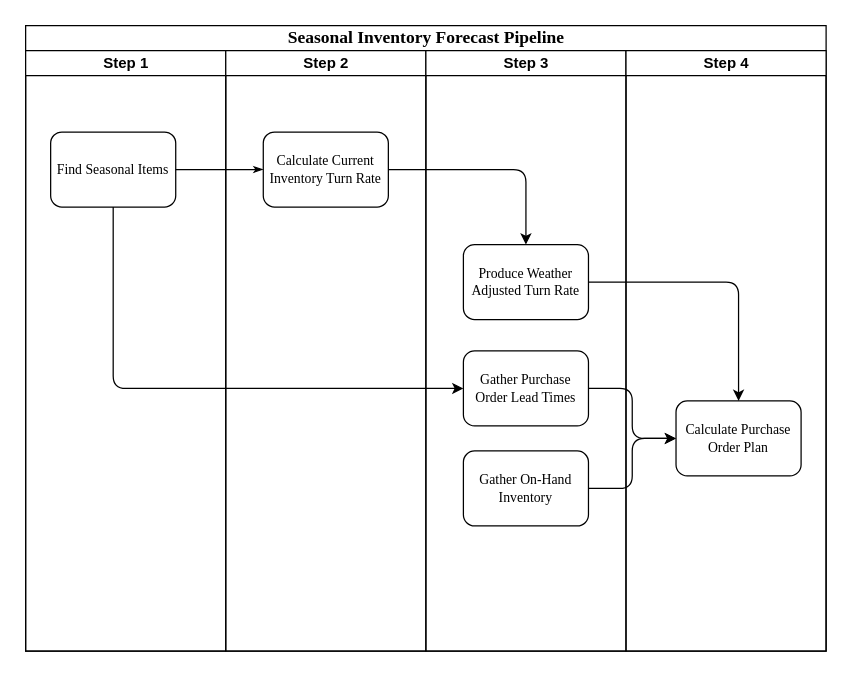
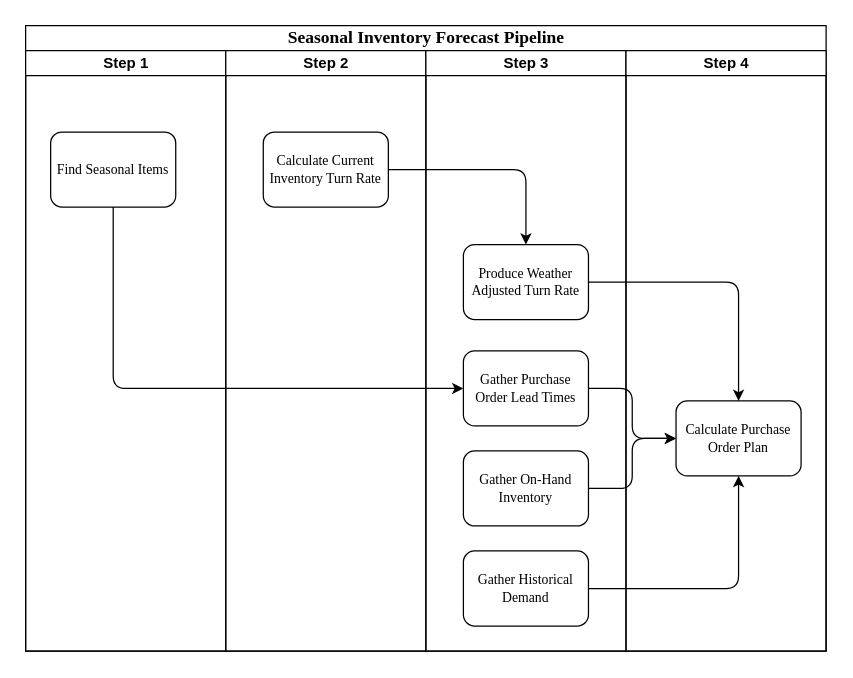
- <mxCell id="5" style="edgeStyle=orthogonalEdgeStyle;rounded=1;html=1;labelBackgroundColor=none;startArrow=none;startFill=0;startSize=5;endArrow=classicThin;endFill=1;endSize=5;jettySize=auto;orthogonalLoop=1;strokeWidth=1;fontFamily=Verdana;fontSize=8" parent="2" source="4" target="13" edge="1"><mxGeometry relative="1" as="geometry" /></mxCell>
+ <mxCell id="18" value="Gather Historical Demand" style="rounded=1;whiteSpace=wrap;html=1;shadow=0;labelBackgroundColor=none;strokeWidth=1;fontFamily=Verdana;fontSize=11;align=center;" vertex="1" parent="14"><mxGeometry x="30" y="400" width="100" height="60" as="geometry" /></mxCell>
+ <mxCell id="27" style="edgeStyle=orthogonalEdgeStyle;rounded=1;orthogonalLoop=1;jettySize=auto;html=1;" edge="1" parent="2" source="18" target="21"><mxGeometry relative="1" as="geometry" /></mxCell>
